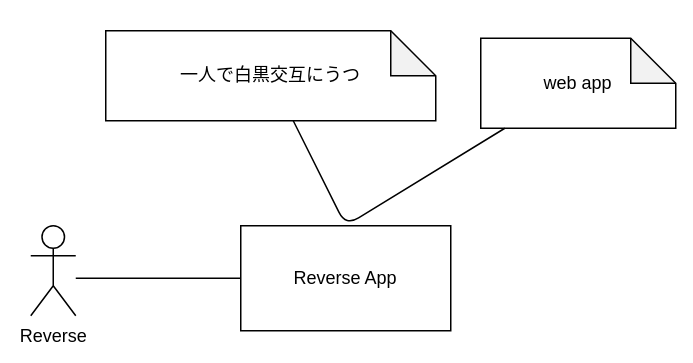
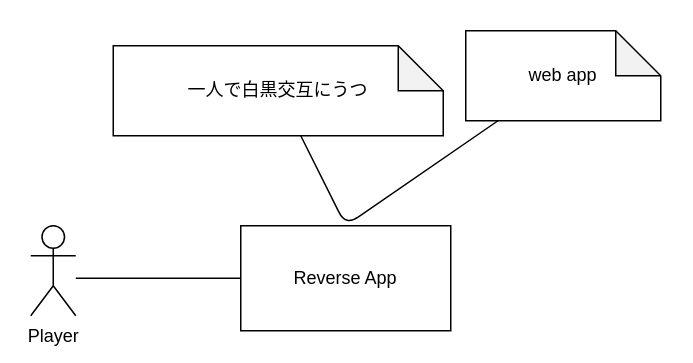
- <mxCell id="6" value="一人で白黒交互にうつ" style="shape=note;whiteSpace=wrap;html=1;backgroundOutline=1;darkOpacity=0.05;" vertex="1" parent="1"><mxGeometry x="70" y="20" width="220" height="60" as="geometry" /></mxCell>
+ <mxCell id="6" value="一人で白黒交互にうつ" style="shape=note;whiteSpace=wrap;html=1;backgroundOutline=1;darkOpacity=0.05;" vertex="1" parent="1"><mxGeometry x="75" y="30" width="220" height="60" as="geometry" /></mxCell>
- <mxCell id="5" value="web app" style="shape=note;whiteSpace=wrap;html=1;backgroundOutline=1;darkOpacity=0.05;" vertex="1" parent="1"><mxGeometry x="320" y="25" width="130" height="60" as="geometry" /></mxCell>
+ <mxCell id="5" value="web app" style="shape=note;whiteSpace=wrap;html=1;backgroundOutline=1;darkOpacity=0.05;" vertex="1" parent="1"><mxGeometry x="310" y="20" width="130" height="60" as="geometry" /></mxCell>
- <mxCell id="3" value="Reverse" style="shape=umlActor;verticalLabelPosition=bottom;verticalAlign=top;html=1;" vertex="1" parent="1"><mxGeometry x="20" y="150" width="30" height="60" as="geometry" /></mxCell>
+ <mxCell id="3" value="Player" style="shape=umlActor;verticalLabelPosition=bottom;verticalAlign=top;html=1;" vertex="1" parent="1"><mxGeometry x="20" y="150" width="30" height="60" as="geometry" /></mxCell>
